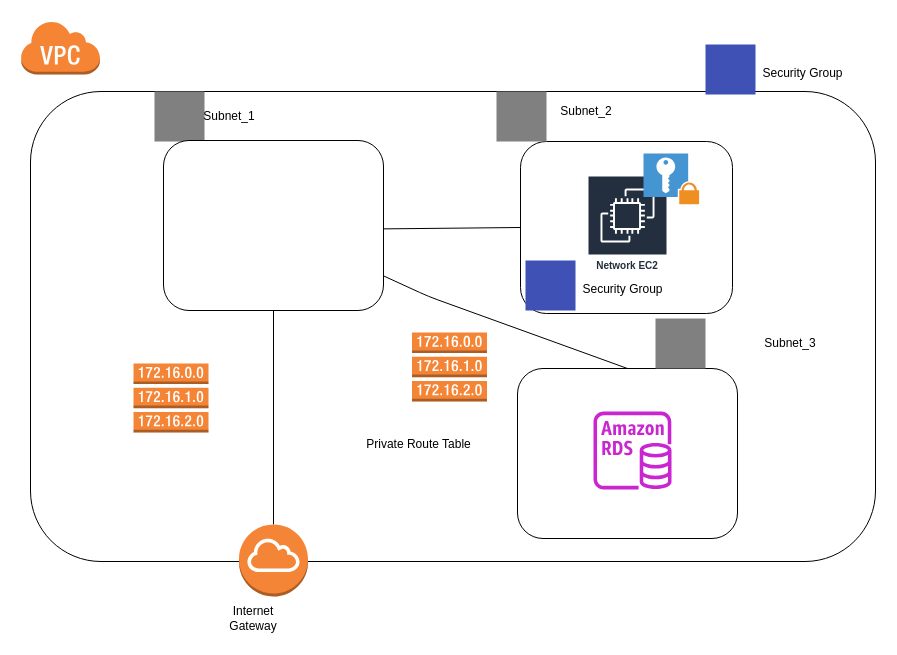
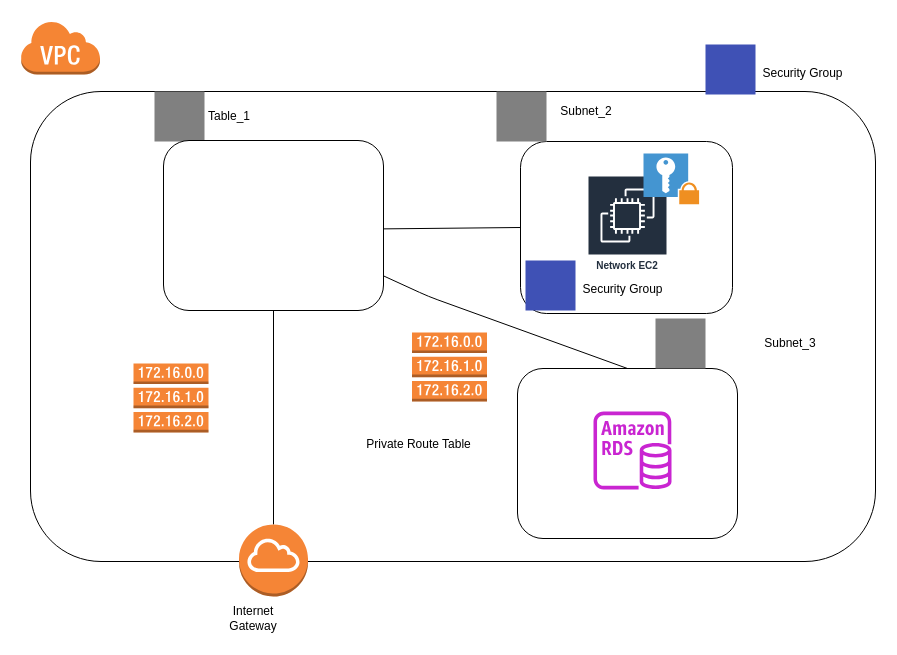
- <mxCell id="20" value="Subnet_1" style="text;html=1;align=center;verticalAlign=middle;whiteSpace=wrap;rounded=0;" parent="1" vertex="1"><mxGeometry x="199" y="101" width="60" height="30" as="geometry" /></mxCell>
+ <mxCell id="20" value="Table_1" style="text;html=1;align=center;verticalAlign=middle;whiteSpace=wrap;rounded=0;" parent="1" vertex="1"><mxGeometry x="199" y="101" width="60" height="30" as="geometry" /></mxCell>
